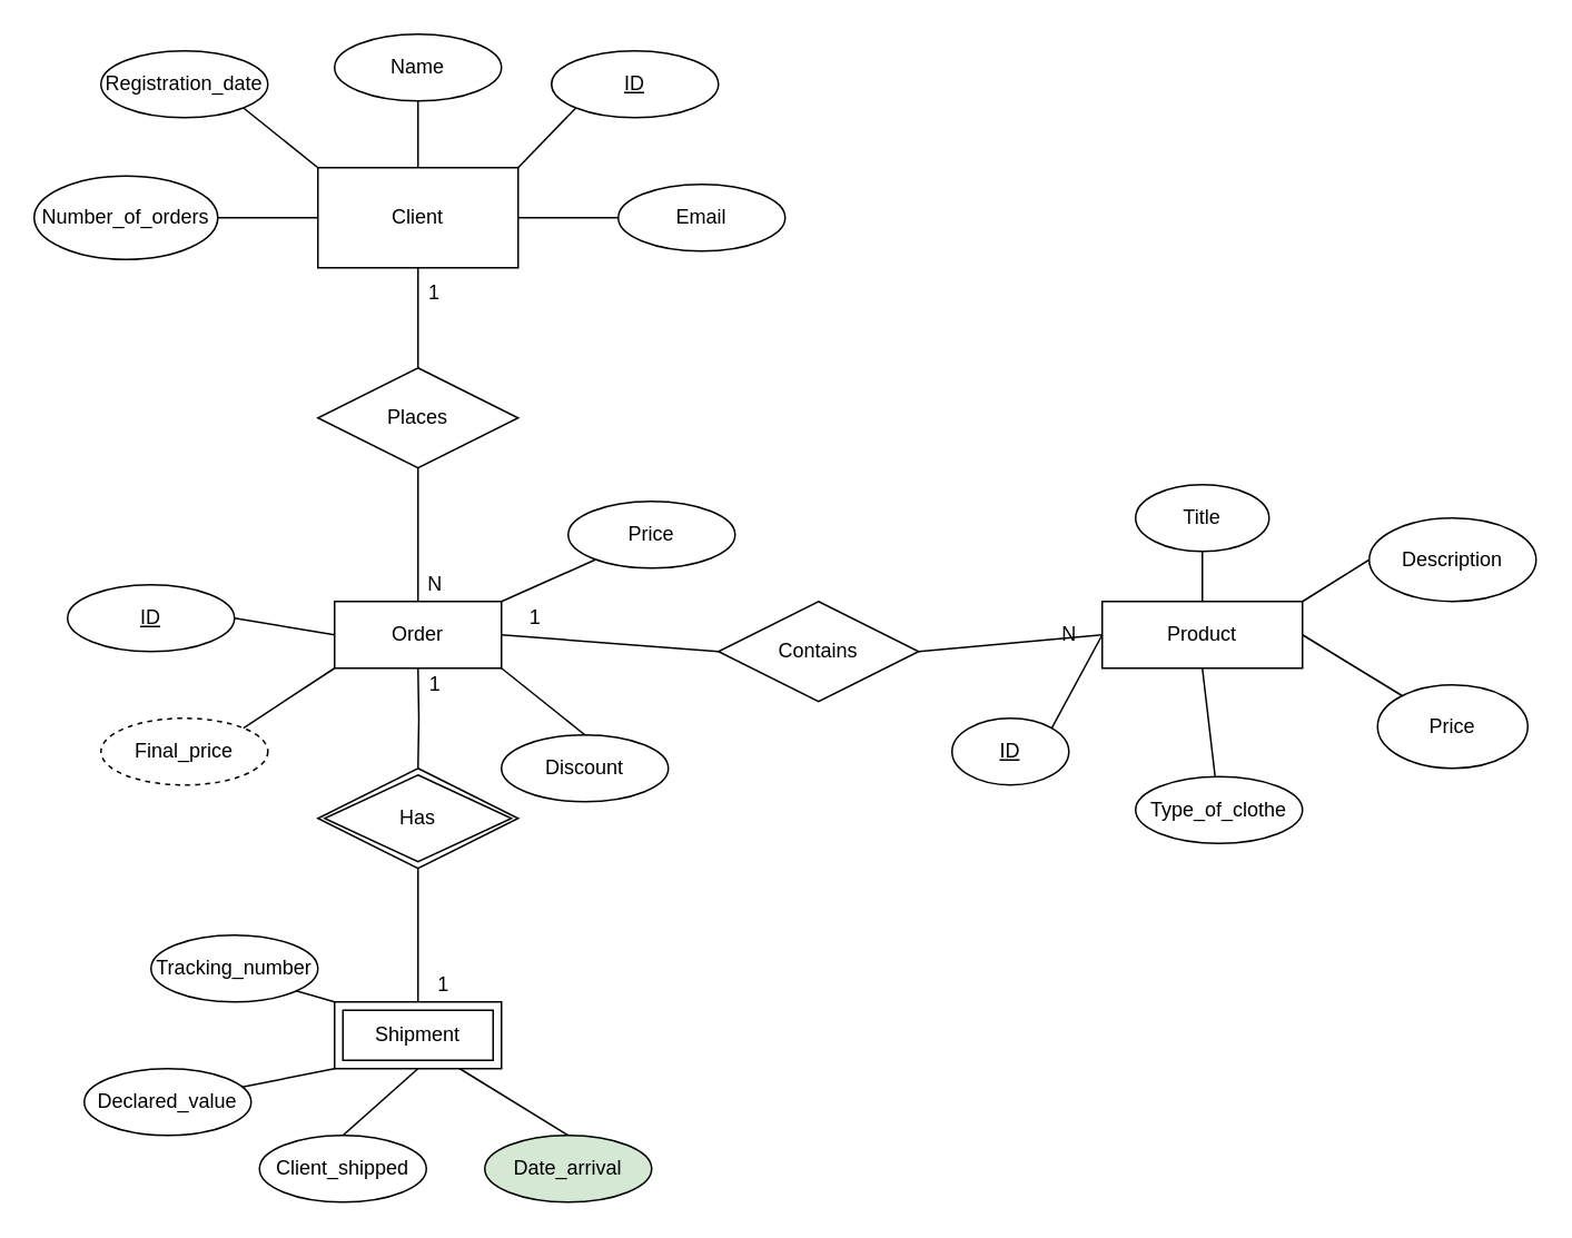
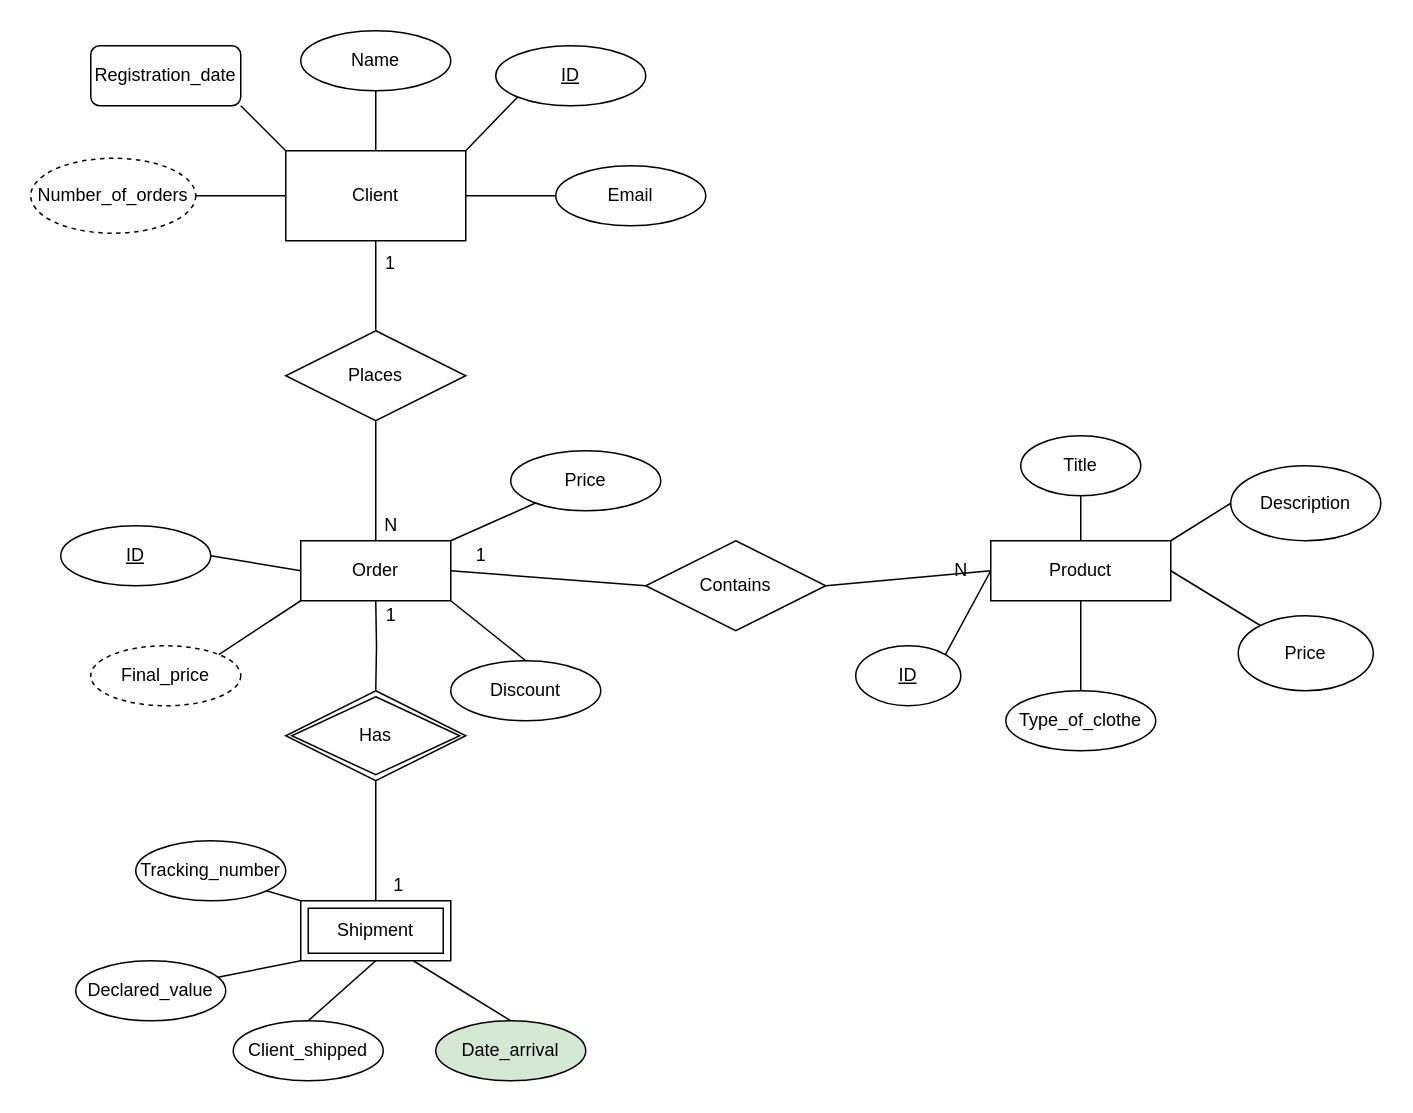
- <mxCell id="36" value="Registration_date" style="ellipse;whiteSpace=wrap;html=1;align=center;rounded=0;" parent="1" vertex="1"><mxGeometry x="60" y="30" width="100" height="40" as="geometry" /></mxCell>
+ <mxCell id="36" value="Registration_date" style="whiteSpace=wrap;html=1;align=center;rounded=1;" parent="1" vertex="1"><mxGeometry x="60" y="30" width="100" height="40" as="geometry" /></mxCell>
- <mxCell id="40" value="Number_of_orders" style="ellipse;whiteSpace=wrap;html=1;align=center;rounded=0;" parent="1" vertex="1"><mxGeometry x="20" y="105" width="110" height="50" as="geometry" /></mxCell>
+ <mxCell id="40" value="Number_of_orders" style="ellipse;whiteSpace=wrap;html=1;align=center;rounded=0;dashed=1;" parent="1" vertex="1"><mxGeometry x="20" y="105" width="110" height="50" as="geometry" /></mxCell>
- <mxCell id="12" value="Type_of_clothe" style="ellipse;whiteSpace=wrap;html=1;rounded=0;" parent="1" vertex="1"><mxGeometry x="680" y="465" width="100" height="40" as="geometry" /></mxCell>
+ <mxCell id="12" value="Type_of_clothe" style="ellipse;whiteSpace=wrap;html=1;rounded=0;" parent="1" vertex="1"><mxGeometry x="670" y="460" width="100" height="40" as="geometry" /></mxCell>
